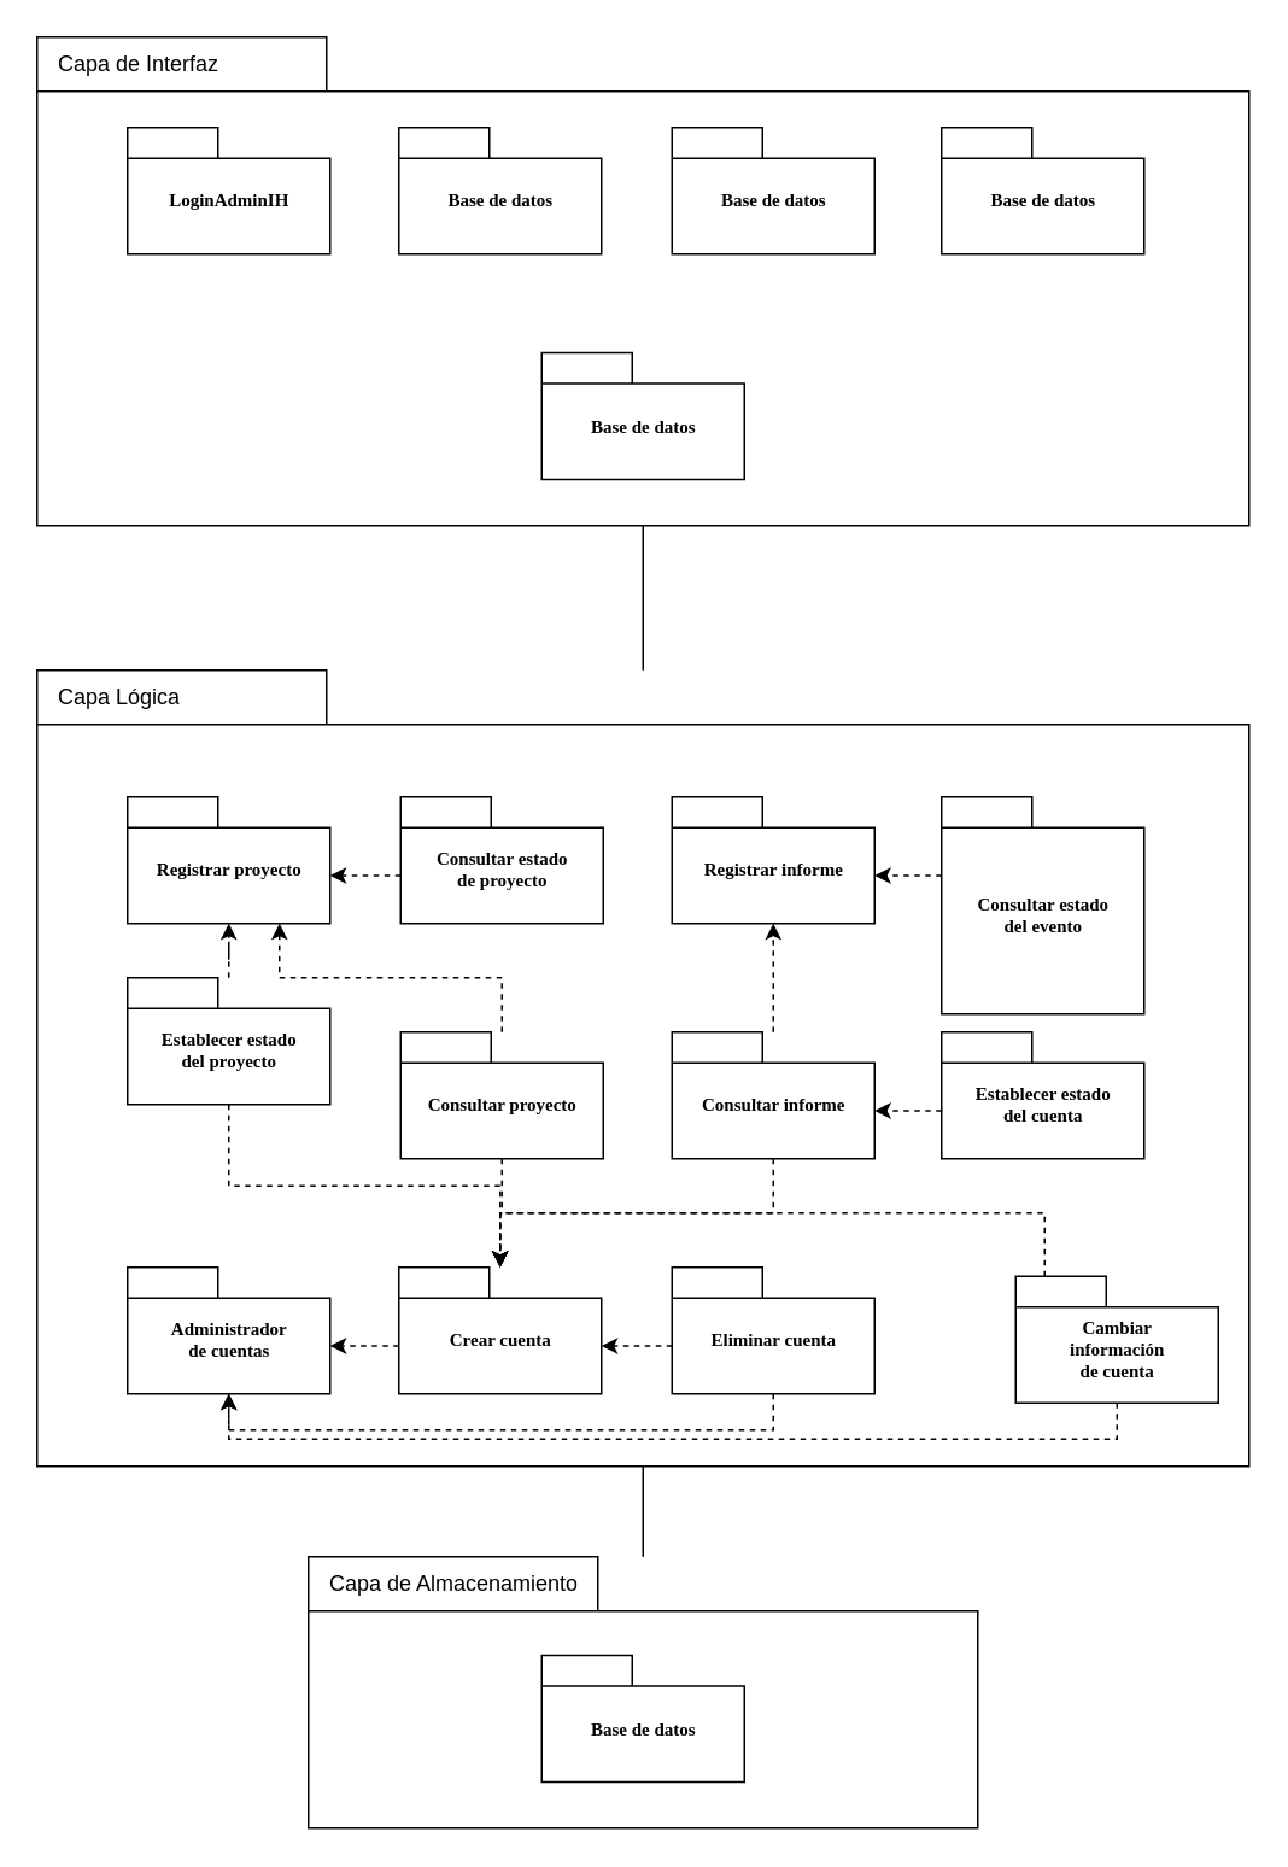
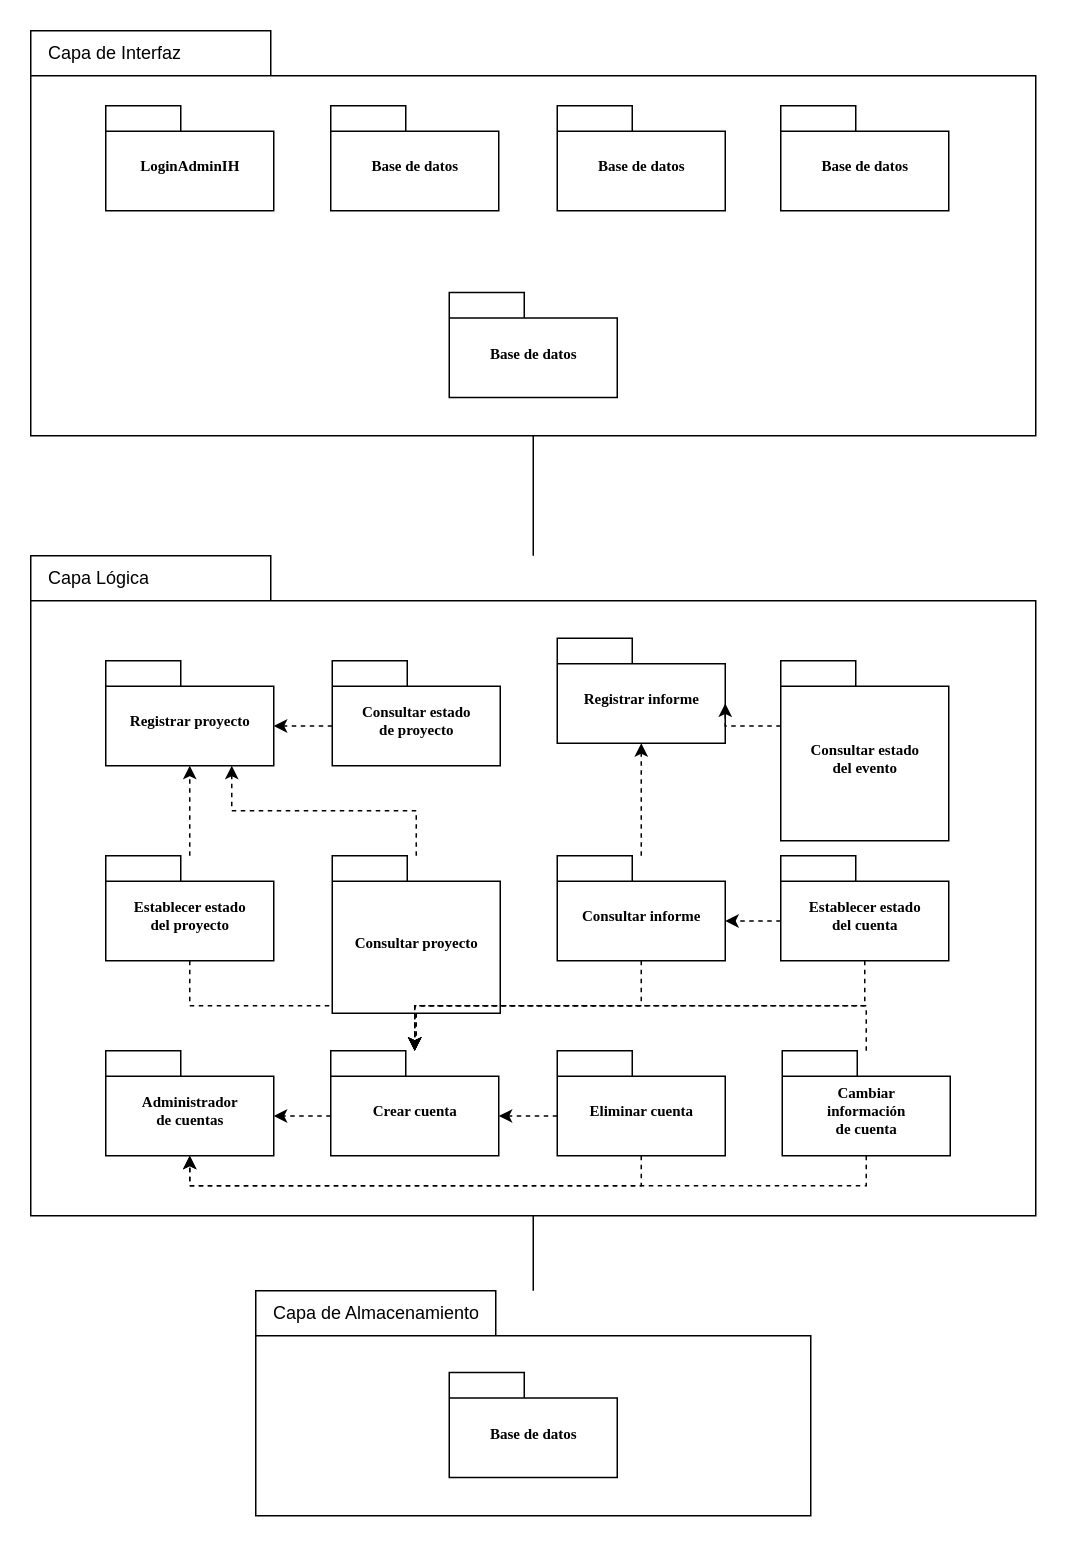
- <mxCell id="13" value="Registrar informe" style="shape=folder;fontStyle=1;spacingTop=10;tabWidth=50;tabHeight=17;tabPosition=left;html=1;rounded=0;shadow=0;comic=0;labelBackgroundColor=none;strokeColor=#000000;strokeWidth=1;fillColor=#ffffff;fontFamily=Verdana;fontSize=10;fontColor=#000000;align=center;" vertex="1" parent="1"><mxGeometry x="371" y="440" width="112" height="70" as="geometry" /></mxCell>
+ <mxCell id="13" value="Registrar informe" style="shape=folder;fontStyle=1;spacingTop=10;tabWidth=50;tabHeight=17;tabPosition=left;html=1;rounded=0;shadow=0;comic=0;labelBackgroundColor=none;strokeColor=#000000;strokeWidth=1;fillColor=#ffffff;fontFamily=Verdana;fontSize=10;fontColor=#000000;align=center;" vertex="1" parent="1"><mxGeometry x="371" y="425" width="112" height="70" as="geometry" /></mxCell>
- <mxCell id="16" value="Establecer estado&lt;br&gt;del proyecto" style="shape=folder;fontStyle=1;spacingTop=10;tabWidth=50;tabHeight=17;tabPosition=left;html=1;rounded=0;shadow=0;comic=0;labelBackgroundColor=none;strokeColor=#000000;strokeWidth=1;fillColor=#ffffff;fontFamily=Verdana;fontSize=10;fontColor=#000000;align=center;" vertex="1" parent="1"><mxGeometry x="70" y="540" width="112" height="70" as="geometry" /></mxCell>
+ <mxCell id="16" value="Establecer estado&lt;br&gt;del proyecto" style="shape=folder;fontStyle=1;spacingTop=10;tabWidth=50;tabHeight=17;tabPosition=left;html=1;rounded=0;shadow=0;comic=0;labelBackgroundColor=none;strokeColor=#000000;strokeWidth=1;fillColor=#ffffff;fontFamily=Verdana;fontSize=10;fontColor=#000000;align=center;" vertex="1" parent="1"><mxGeometry x="70" y="570" width="112" height="70" as="geometry" /></mxCell>
- <mxCell id="18" value="Consultar proyecto" style="shape=folder;fontStyle=1;spacingTop=10;tabWidth=50;tabHeight=17;tabPosition=left;html=1;rounded=0;shadow=0;comic=0;labelBackgroundColor=none;strokeColor=#000000;strokeWidth=1;fillColor=#ffffff;fontFamily=Verdana;fontSize=10;fontColor=#000000;align=center;" vertex="1" parent="1"><mxGeometry x="221" y="570" width="112" height="70" as="geometry" /></mxCell>
+ <mxCell id="18" value="Consultar proyecto" style="shape=folder;fontStyle=1;spacingTop=10;tabWidth=50;tabHeight=17;tabPosition=left;html=1;rounded=0;shadow=0;comic=0;labelBackgroundColor=none;strokeColor=#000000;strokeWidth=1;fillColor=#ffffff;fontFamily=Verdana;fontSize=10;fontColor=#000000;align=center;" vertex="1" parent="1"><mxGeometry x="221" y="570" width="112" height="105" as="geometry" /></mxCell>
+ <mxCell id="21" style="edgeStyle=orthogonalEdgeStyle;rounded=0;orthogonalLoop=1;jettySize=auto;html=1;exitX=0.5;exitY=1;exitDx=0;exitDy=0;exitPerimeter=0;dashed=1;" edge="1" parent="1" source="22" target="23"><mxGeometry relative="1" as="geometry" /></mxCell>
- <mxCell id="26" value="Cambiar&lt;br&gt;información&lt;br&gt;de cuenta" style="shape=folder;fontStyle=1;spacingTop=10;tabWidth=50;tabHeight=17;tabPosition=left;html=1;rounded=0;shadow=0;comic=0;labelBackgroundColor=none;strokeColor=#000000;strokeWidth=1;fillColor=#ffffff;fontFamily=Verdana;fontSize=10;fontColor=#000000;align=center;" vertex="1" parent="1"><mxGeometry x="561" y="705" width="112" height="70" as="geometry" /></mxCell>
+ <mxCell id="26" value="Cambiar&lt;br&gt;información&lt;br&gt;de cuenta" style="shape=folder;fontStyle=1;spacingTop=10;tabWidth=50;tabHeight=17;tabPosition=left;html=1;rounded=0;shadow=0;comic=0;labelBackgroundColor=none;strokeColor=#000000;strokeWidth=1;fillColor=#ffffff;fontFamily=Verdana;fontSize=10;fontColor=#000000;align=center;" vertex="1" parent="1"><mxGeometry x="521" y="700" width="112" height="70" as="geometry" /></mxCell>
